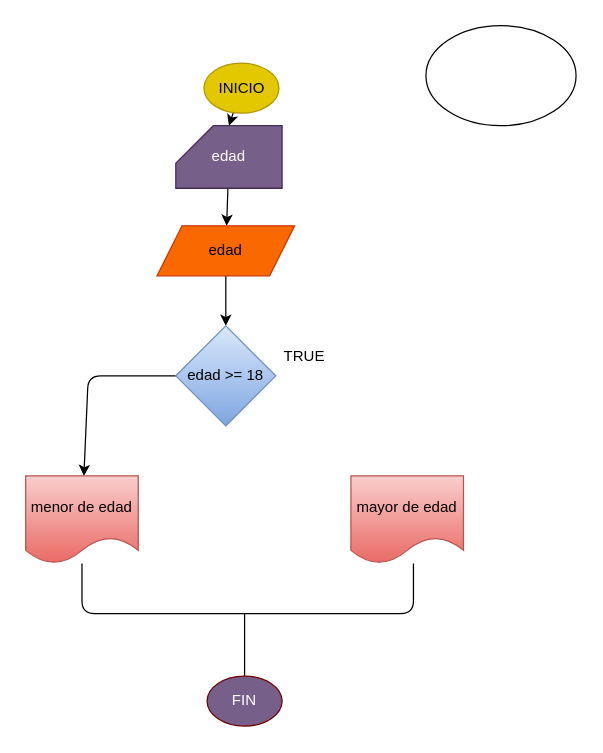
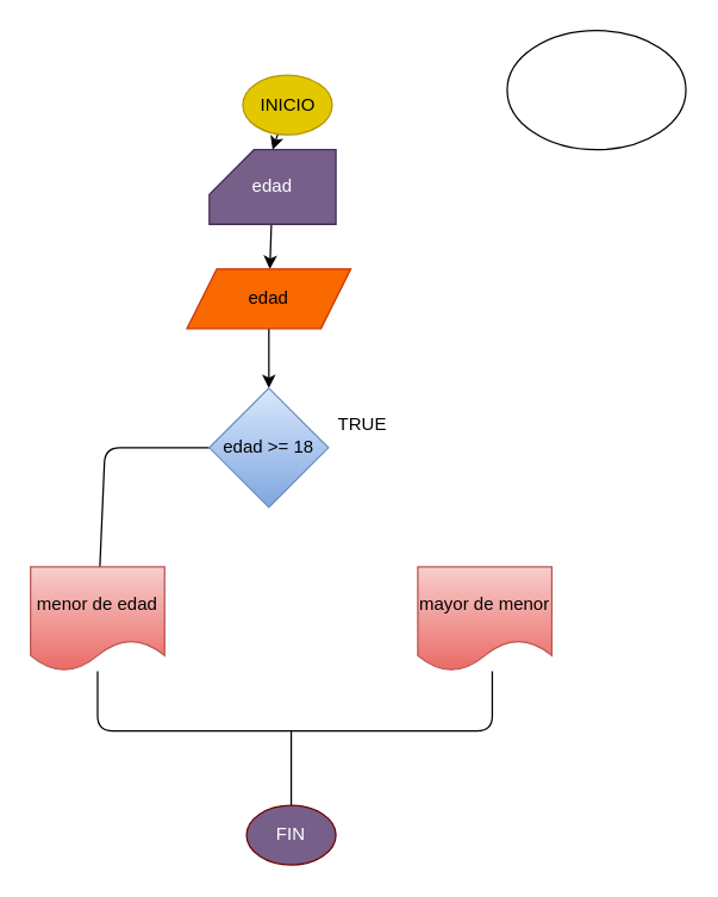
- <mxCell id="8" style="edgeStyle=none;html=1;fontColor=#000000;" parent="1" source="9" target="12" edge="1"><mxGeometry relative="1" as="geometry"><Array as="points"><mxPoint x="70" y="300" /></Array></mxGeometry></mxCell>
+ <mxCell id="8" style="edgeStyle=none;html=1;fontColor=#000000;endArrow=none;" parent="1" source="9" target="12" edge="1"><mxGeometry relative="1" as="geometry"><Array as="points"><mxPoint x="70" y="300" /></Array></mxGeometry></mxCell>
- <mxCell id="10" value="&lt;font color=&quot;#000000&quot;&gt;mayor de edad&lt;/font&gt;" style="shape=document;whiteSpace=wrap;html=1;boundedLbl=1;fillColor=#f8cecc;strokeColor=#b85450;gradientColor=#ea6b66;" parent="1" vertex="1"><mxGeometry x="280" y="380" width="90" height="70" as="geometry" /></mxCell>
+ <mxCell id="10" value="&lt;font color=&quot;#000000&quot;&gt;mayor de menor&lt;/font&gt;" style="shape=document;whiteSpace=wrap;html=1;boundedLbl=1;fillColor=#f8cecc;strokeColor=#b85450;gradientColor=#ea6b66;" parent="1" vertex="1"><mxGeometry x="280" y="380" width="90" height="70" as="geometry" /></mxCell>
